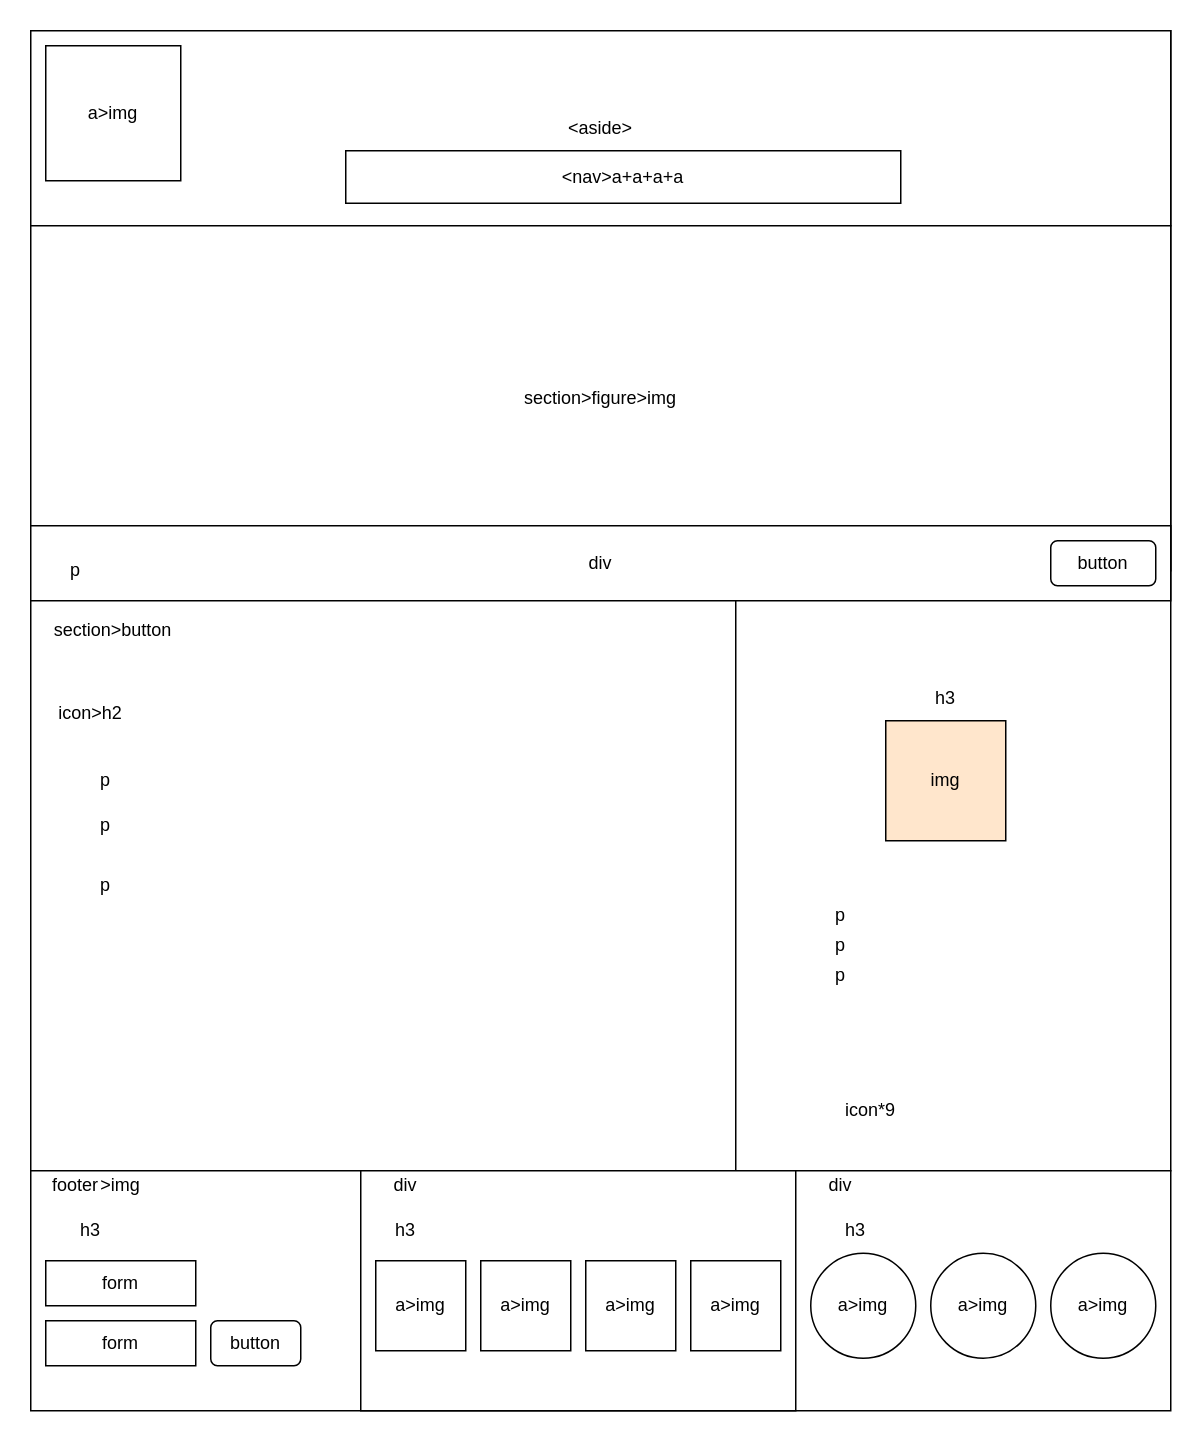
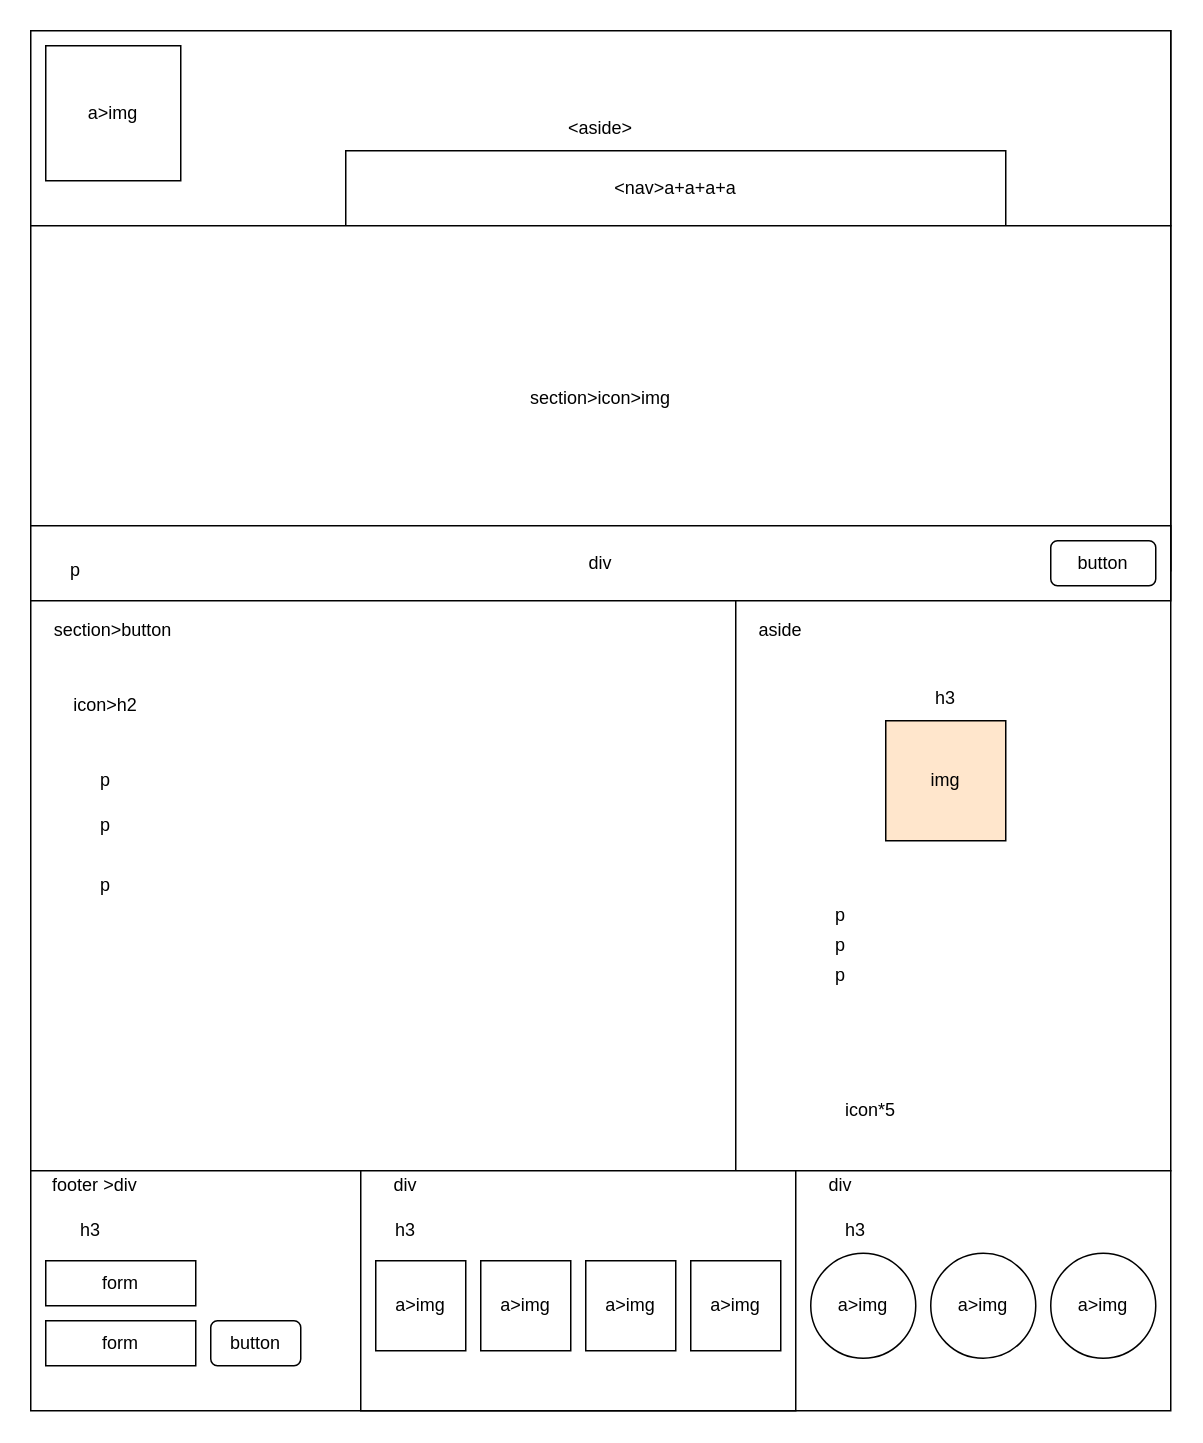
- <mxCell id="5" value="&amp;lt;nav&amp;gt;a+a+a+a" style="rounded=0;whiteSpace=wrap;html=1;" vertex="1" parent="1"><mxGeometry x="230" y="100" width="370" height="35" as="geometry" /></mxCell>
+ <mxCell id="5" value="&amp;lt;nav&amp;gt;a+a+a+a" style="rounded=0;whiteSpace=wrap;html=1;" vertex="1" parent="1"><mxGeometry x="230" y="100" width="440" height="50" as="geometry" /></mxCell>
- <mxCell id="6" value="section&amp;gt;figure&amp;gt;img" style="rounded=0;whiteSpace=wrap;html=1;" vertex="1" parent="1"><mxGeometry x="20" y="150" width="760" height="230" as="geometry" /></mxCell>
+ <mxCell id="6" value="section&amp;gt;icon&amp;gt;img" style="rounded=0;whiteSpace=wrap;html=1;" vertex="1" parent="1"><mxGeometry x="20" y="150" width="760" height="230" as="geometry" /></mxCell>
+ <mxCell id="23" value="aside&lt;br&gt;" style="text;html=1;strokeColor=none;fillColor=none;align=center;verticalAlign=middle;whiteSpace=wrap;rounded=0;" vertex="1" parent="1"><mxGeometry x="500" y="410" width="40" height="20" as="geometry" /></mxCell>
- <mxCell id="24" value="icon&amp;gt;h2" style="text;html=1;strokeColor=none;fillColor=none;align=center;verticalAlign=middle;whiteSpace=wrap;rounded=0;" vertex="1" parent="1"><mxGeometry x="40" y="465" width="40" height="20" as="geometry" /></mxCell>
+ <mxCell id="24" value="icon&amp;gt;h2" style="text;html=1;strokeColor=none;fillColor=none;align=center;verticalAlign=middle;whiteSpace=wrap;rounded=0;" vertex="1" parent="1"><mxGeometry x="50" y="460" width="40" height="20" as="geometry" /></mxCell>
- <mxCell id="29" value="icon*9" style="text;html=1;strokeColor=none;fillColor=none;align=center;verticalAlign=middle;whiteSpace=wrap;rounded=0;" vertex="1" parent="1"><mxGeometry x="560" y="730" width="40" height="20" as="geometry" /></mxCell>
+ <mxCell id="29" value="icon*5" style="text;html=1;strokeColor=none;fillColor=none;align=center;verticalAlign=middle;whiteSpace=wrap;rounded=0;" vertex="1" parent="1"><mxGeometry x="560" y="730" width="40" height="20" as="geometry" /></mxCell>
- <mxCell id="35" value="&amp;gt;img" style="text;html=1;strokeColor=none;fillColor=none;align=center;verticalAlign=middle;whiteSpace=wrap;rounded=0;" vertex="1" parent="1"><mxGeometry x="60" y="780" width="40" height="20" as="geometry" /></mxCell>
+ <mxCell id="35" value="&amp;gt;div" style="text;html=1;strokeColor=none;fillColor=none;align=center;verticalAlign=middle;whiteSpace=wrap;rounded=0;" vertex="1" parent="1"><mxGeometry x="60" y="780" width="40" height="20" as="geometry" /></mxCell>
